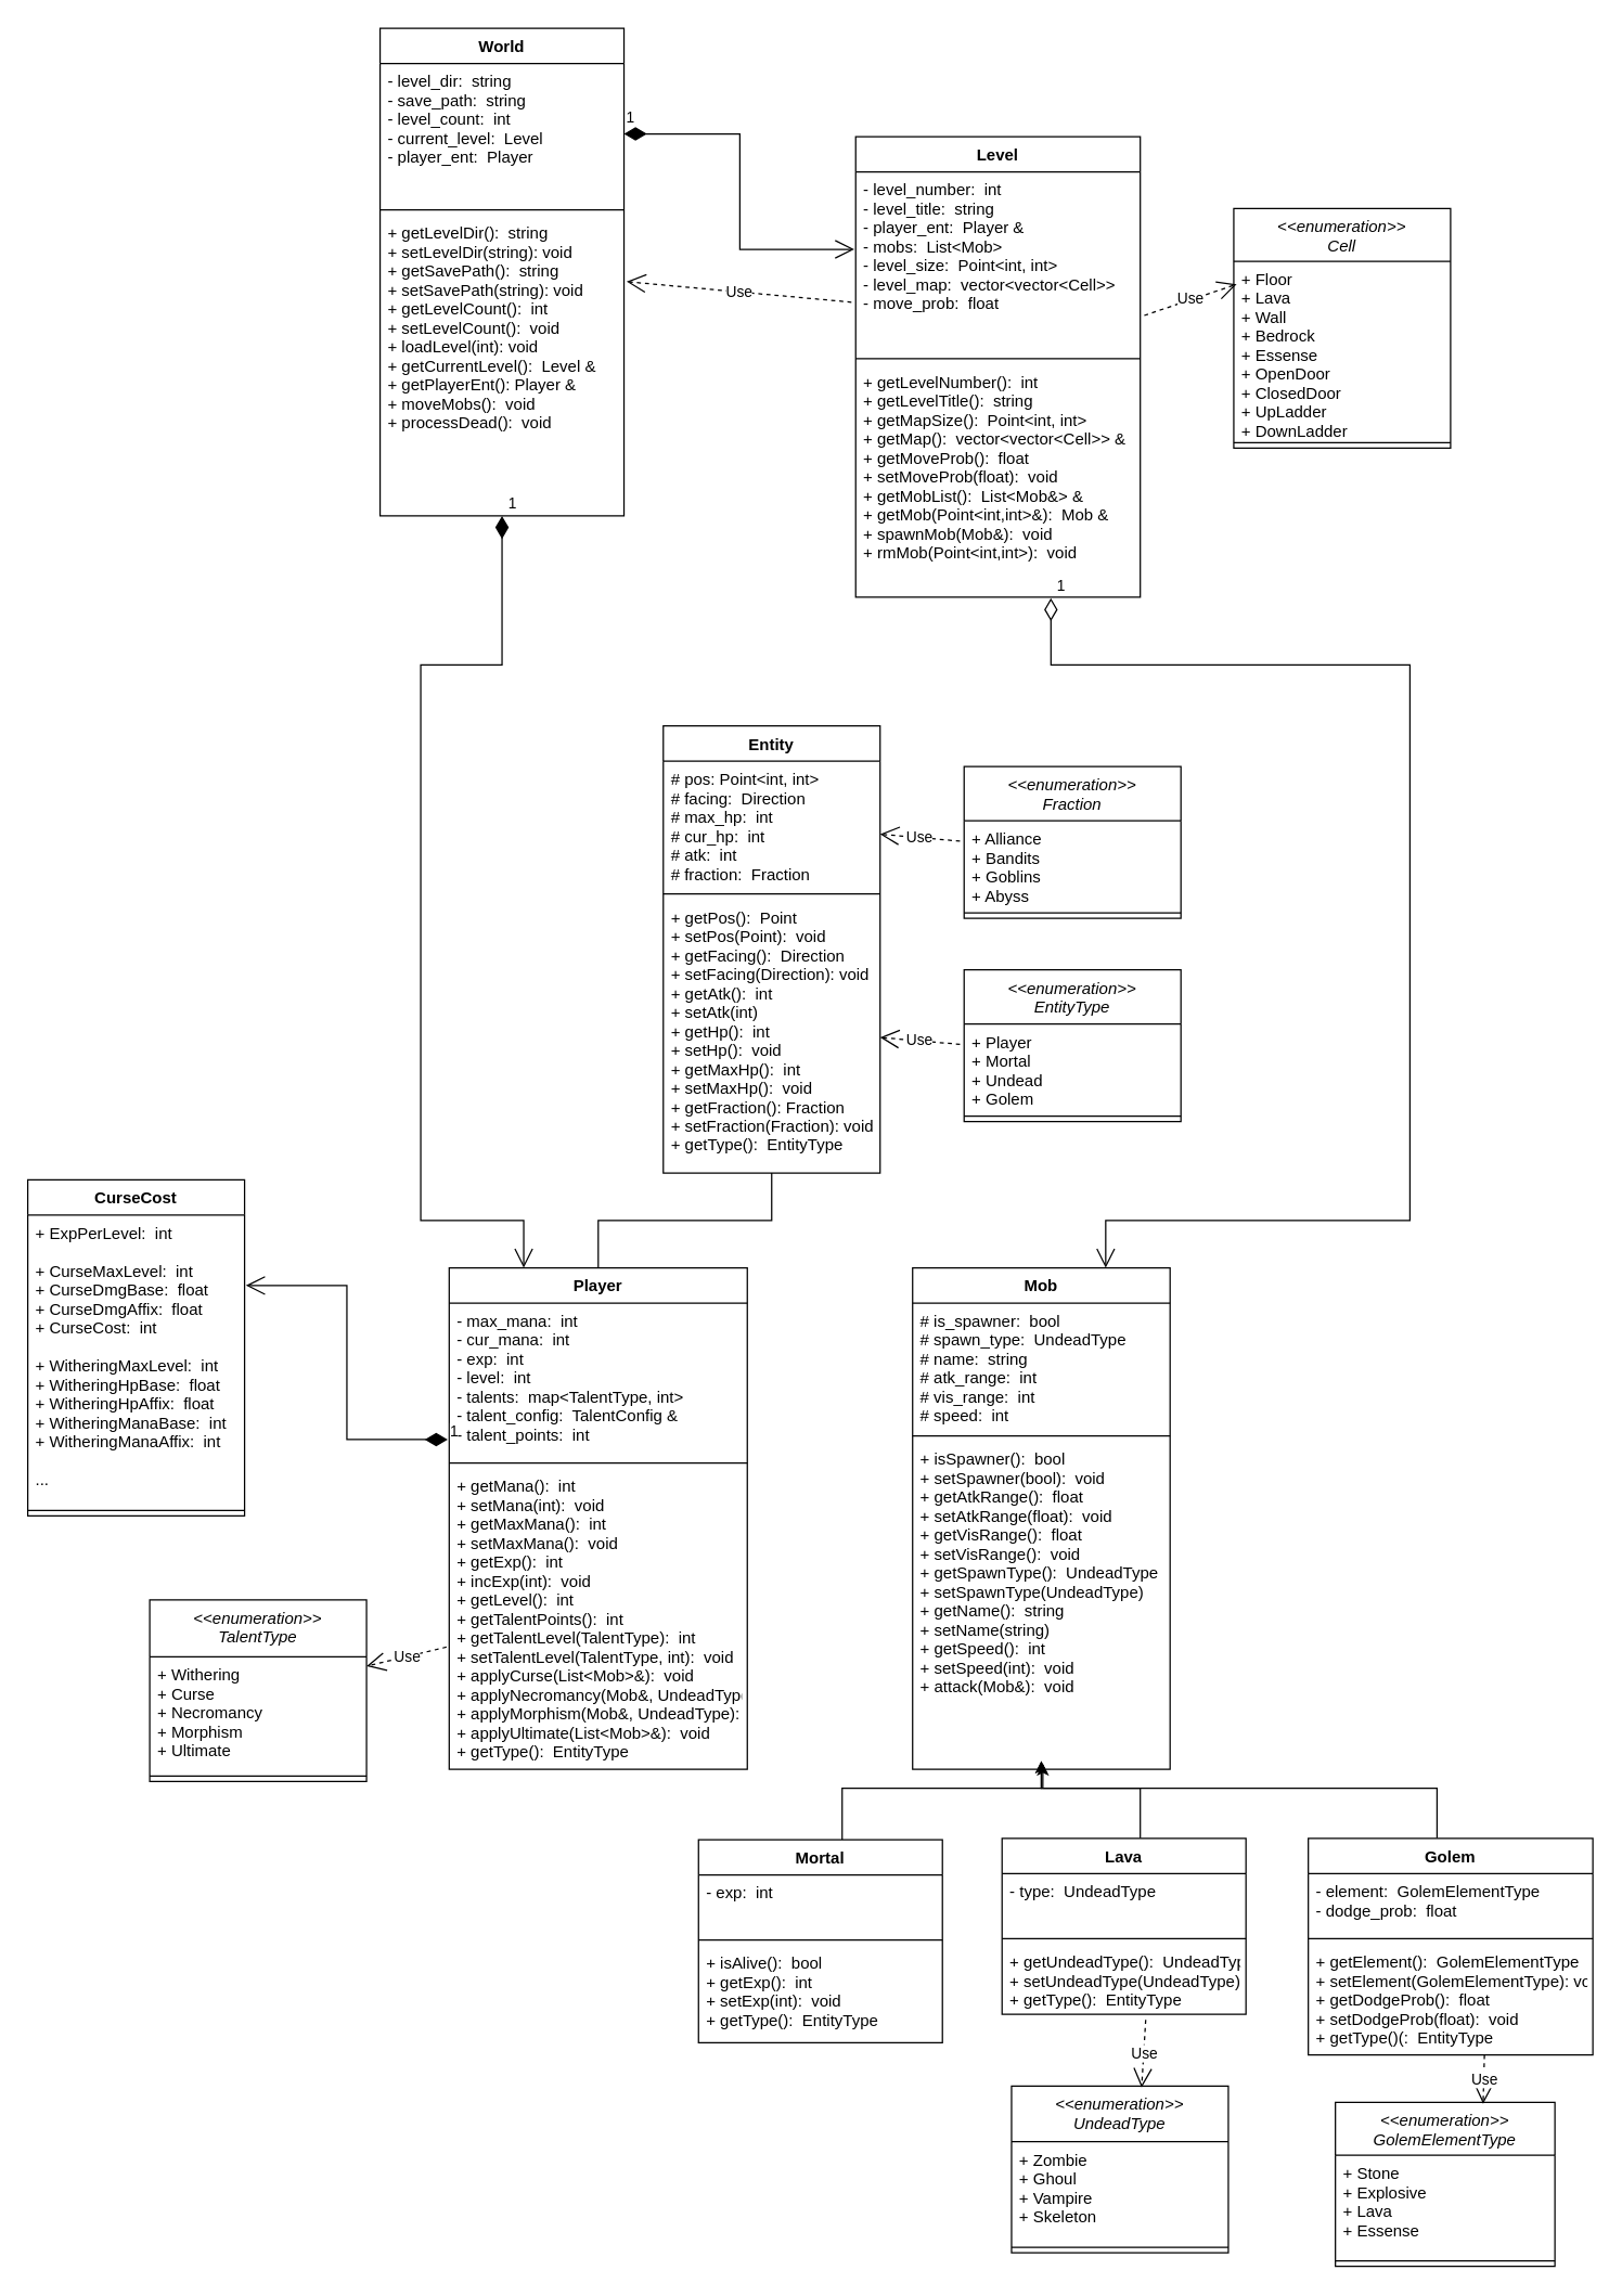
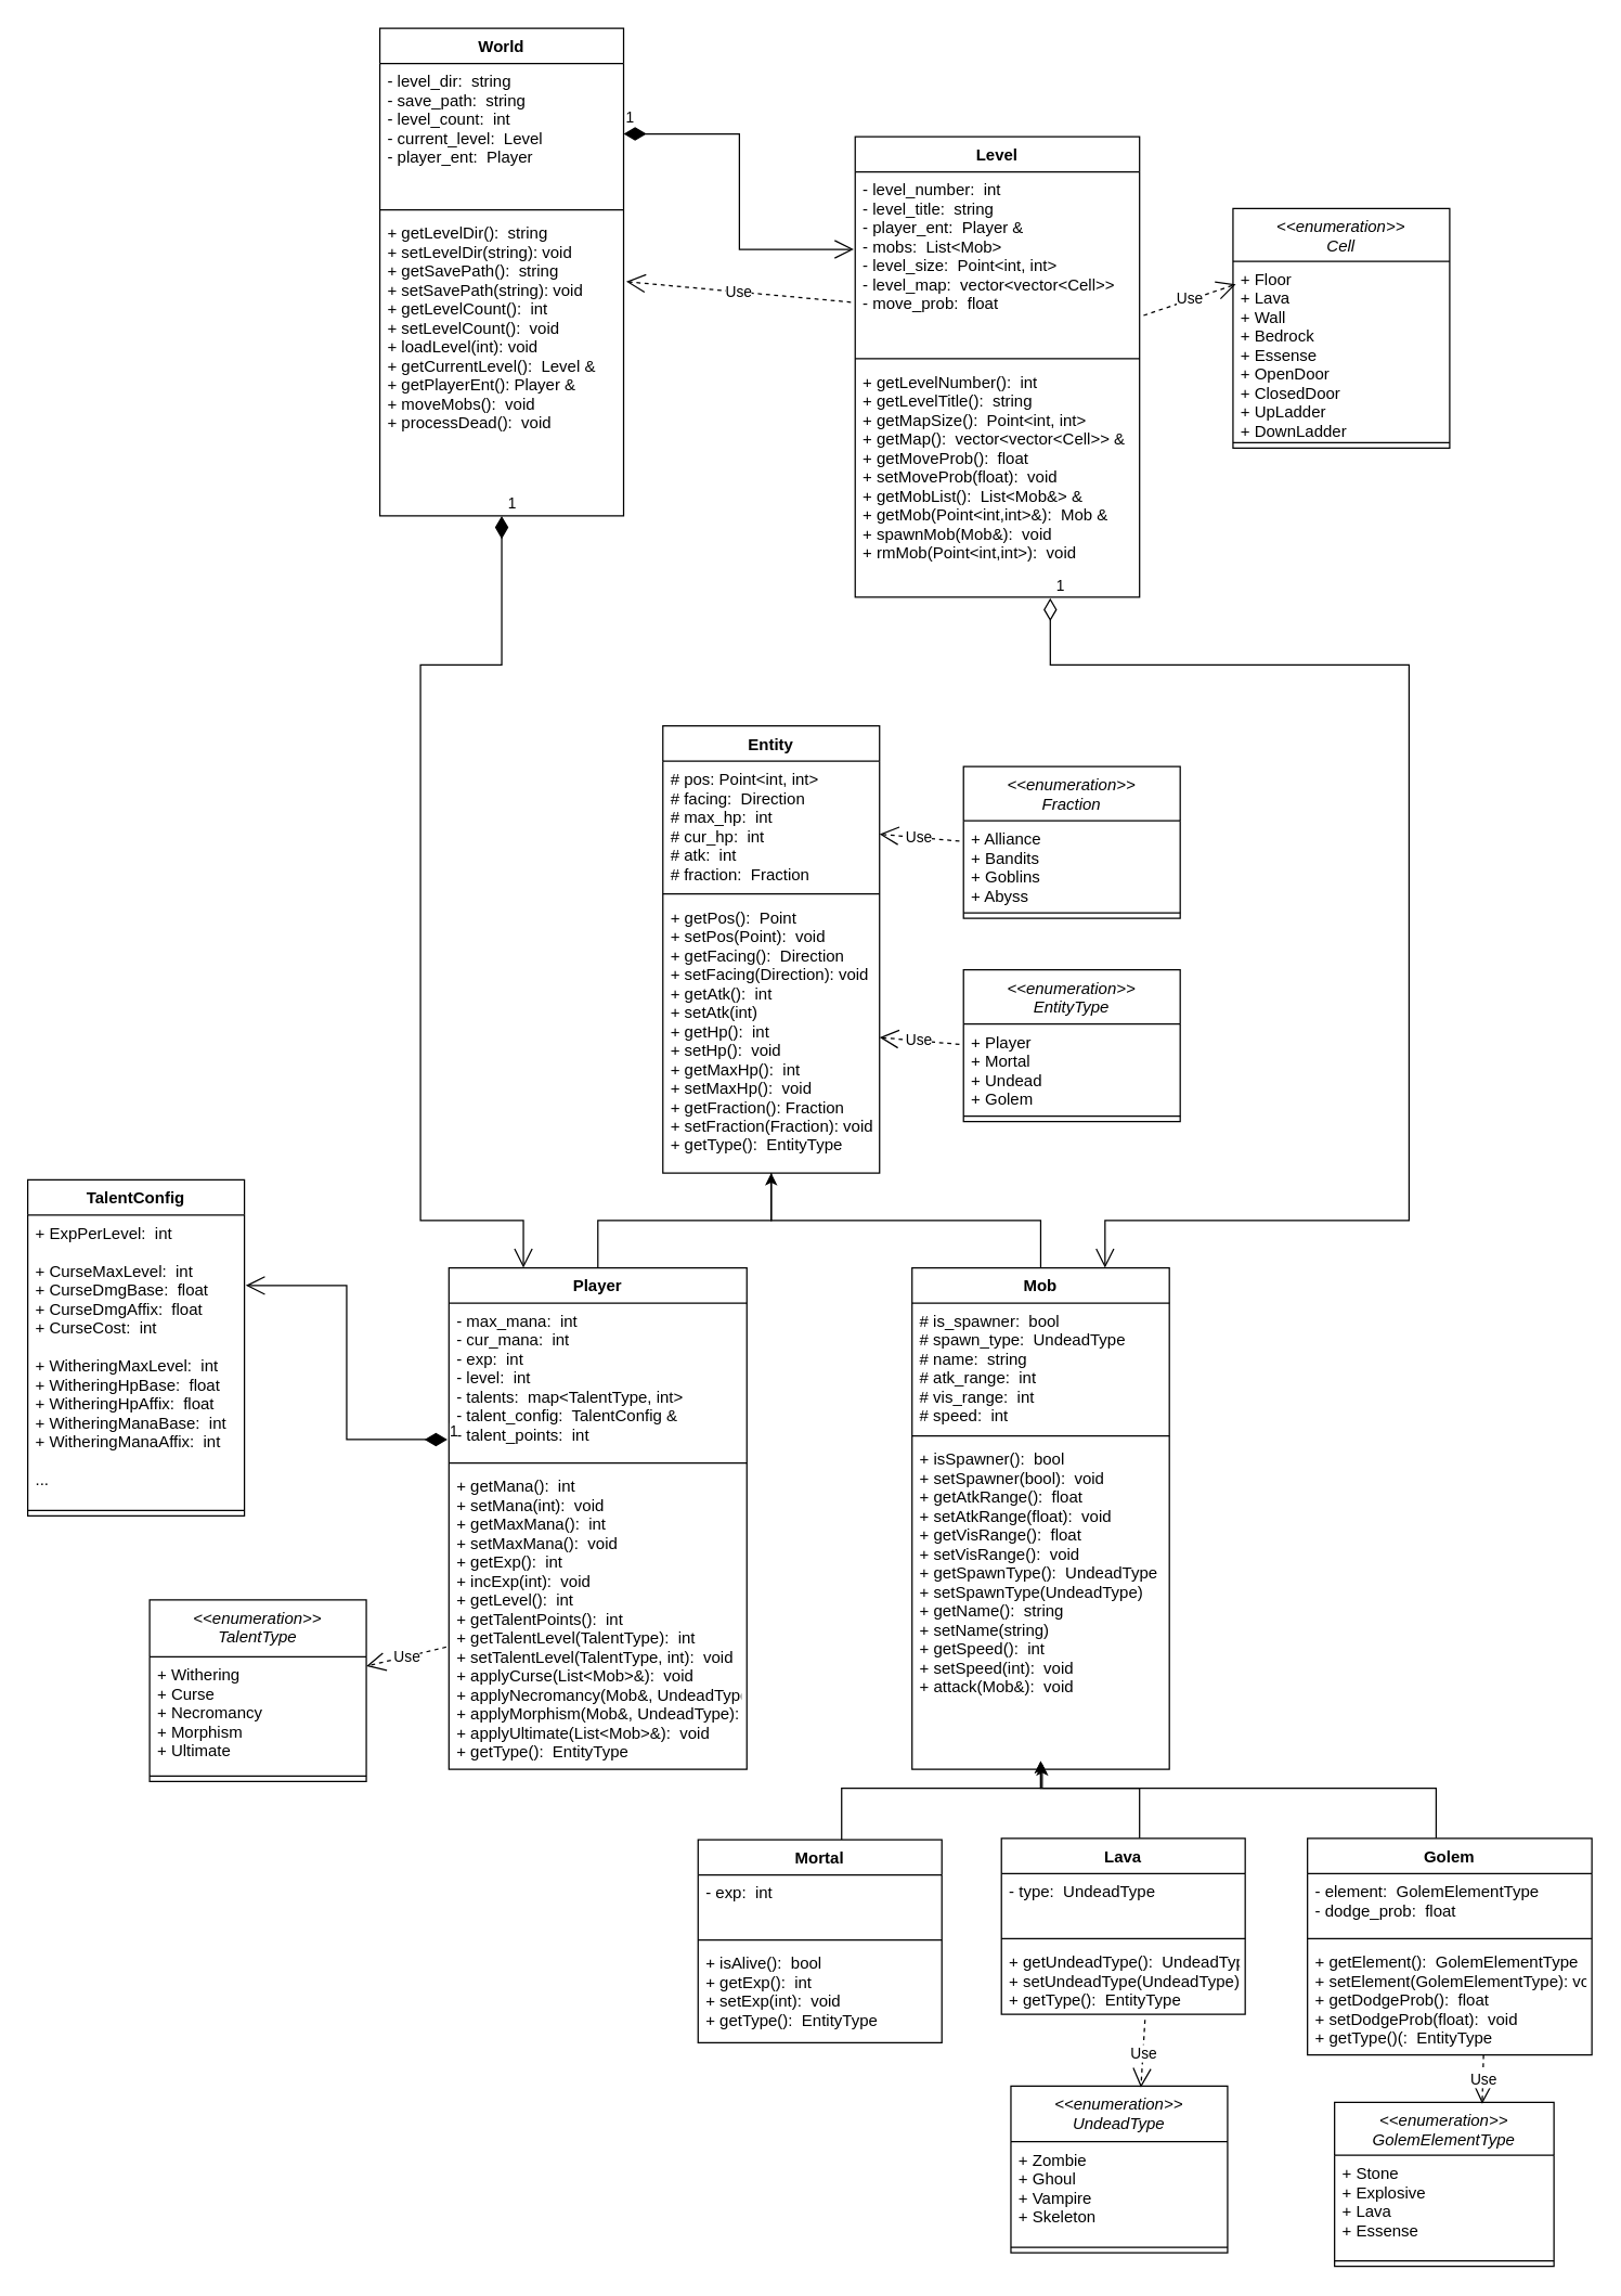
- <mxCell id="59" value="CurseCost" style="swimlane;fontStyle=1;align=center;verticalAlign=top;childLayout=stackLayout;horizontal=1;startSize=26;horizontalStack=0;resizeParent=1;resizeParentMax=0;resizeLast=0;collapsible=1;marginBottom=0;" parent="1" vertex="1"><mxGeometry x="20" y="870" width="160" height="248" as="geometry" /></mxCell>
+ <mxCell id="59" value="TalentConfig" style="swimlane;fontStyle=1;align=center;verticalAlign=top;childLayout=stackLayout;horizontal=1;startSize=26;horizontalStack=0;resizeParent=1;resizeParentMax=0;resizeLast=0;collapsible=1;marginBottom=0;" parent="1" vertex="1"><mxGeometry x="20" y="870" width="160" height="248" as="geometry" /></mxCell>
+ <mxCell id="11" style="edgeStyle=orthogonalEdgeStyle;rounded=0;orthogonalLoop=1;jettySize=auto;html=1;entryX=0.5;entryY=1;entryDx=0;entryDy=0;exitX=0.5;exitY=0;exitDx=0;exitDy=0;" parent="1" source="12" target="7" edge="1"><mxGeometry relative="1" as="geometry"><Array as="points"><mxPoint x="768" y="900" /><mxPoint x="569" y="900" /></Array></mxGeometry></mxCell>
